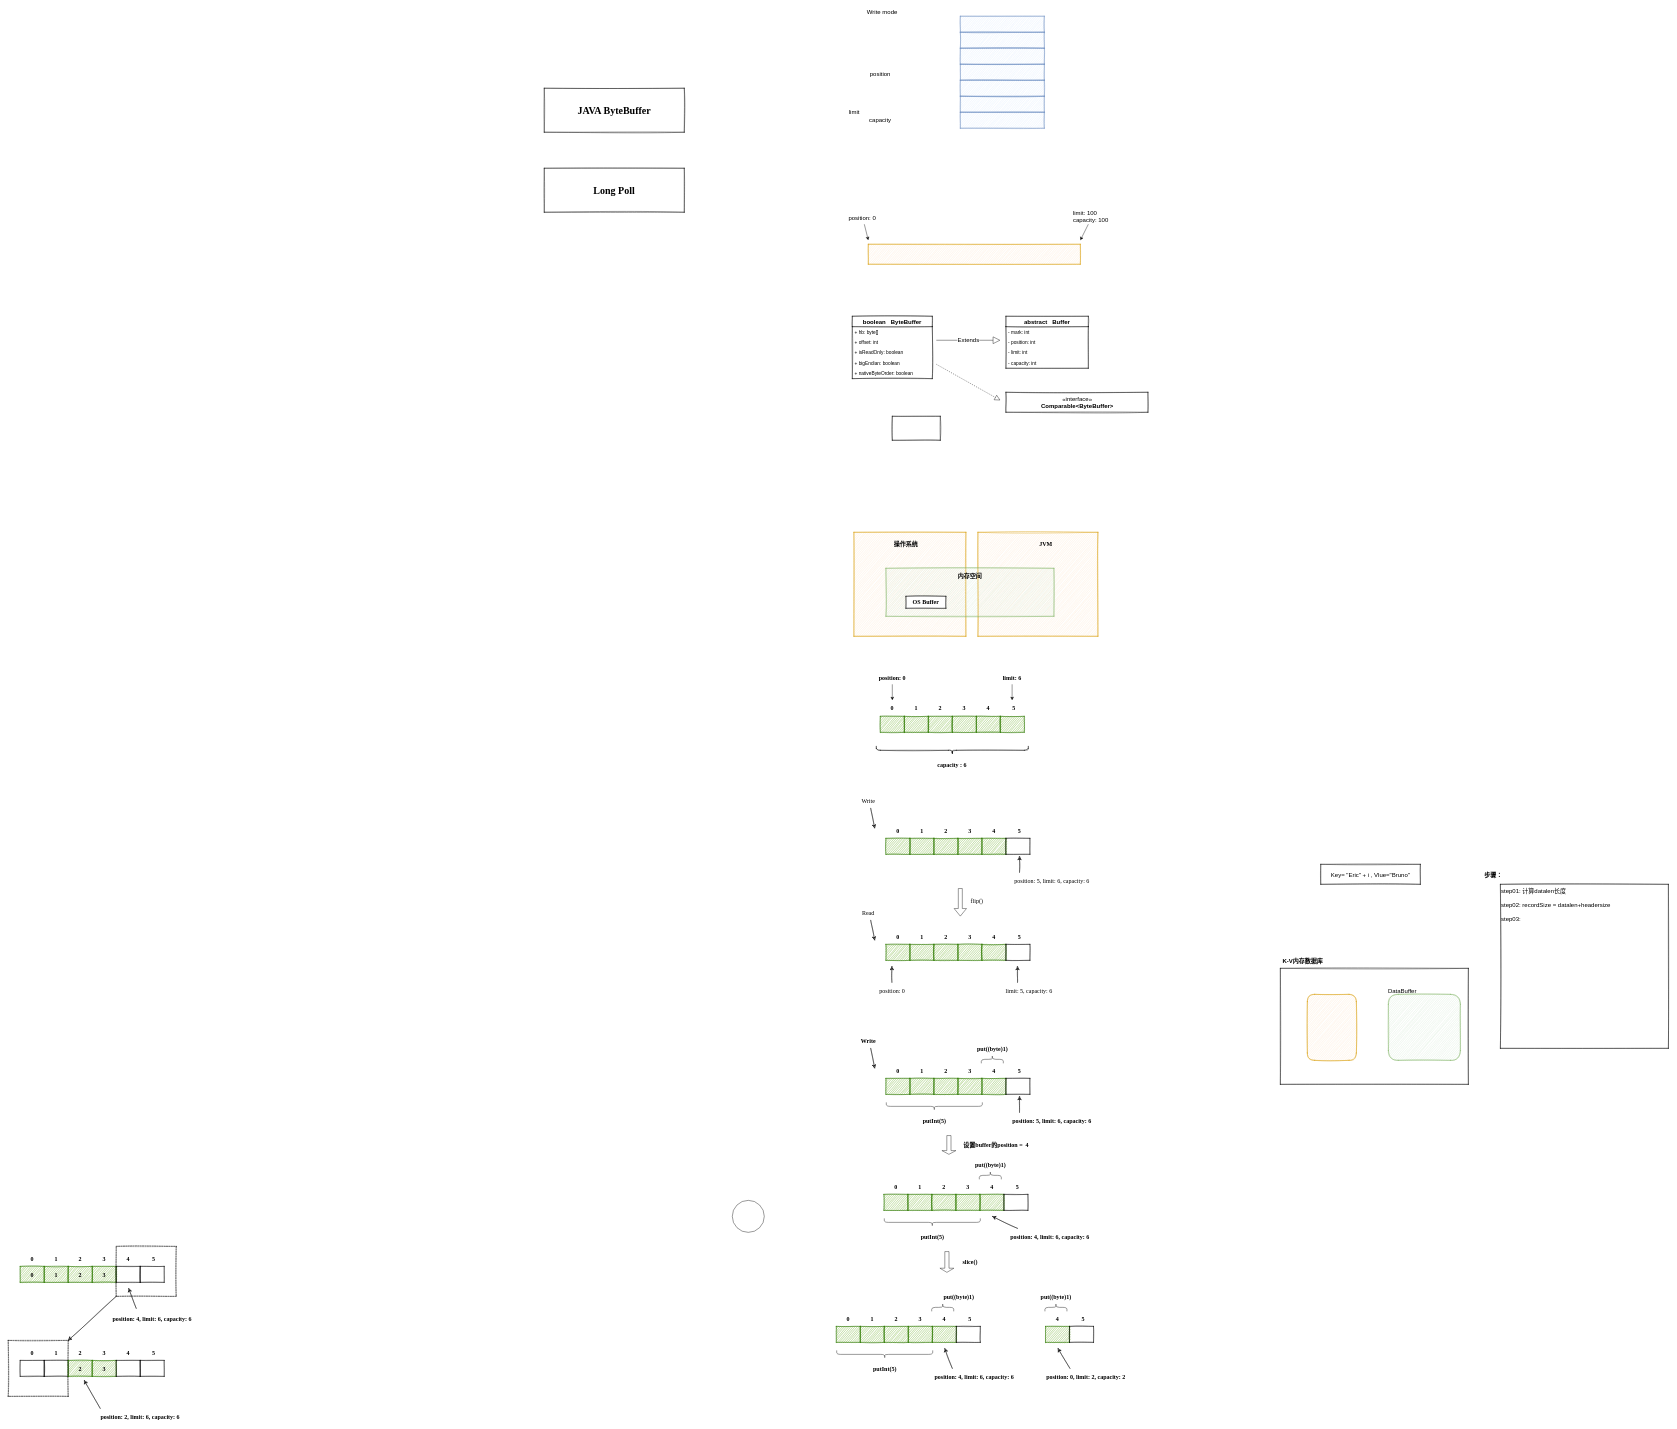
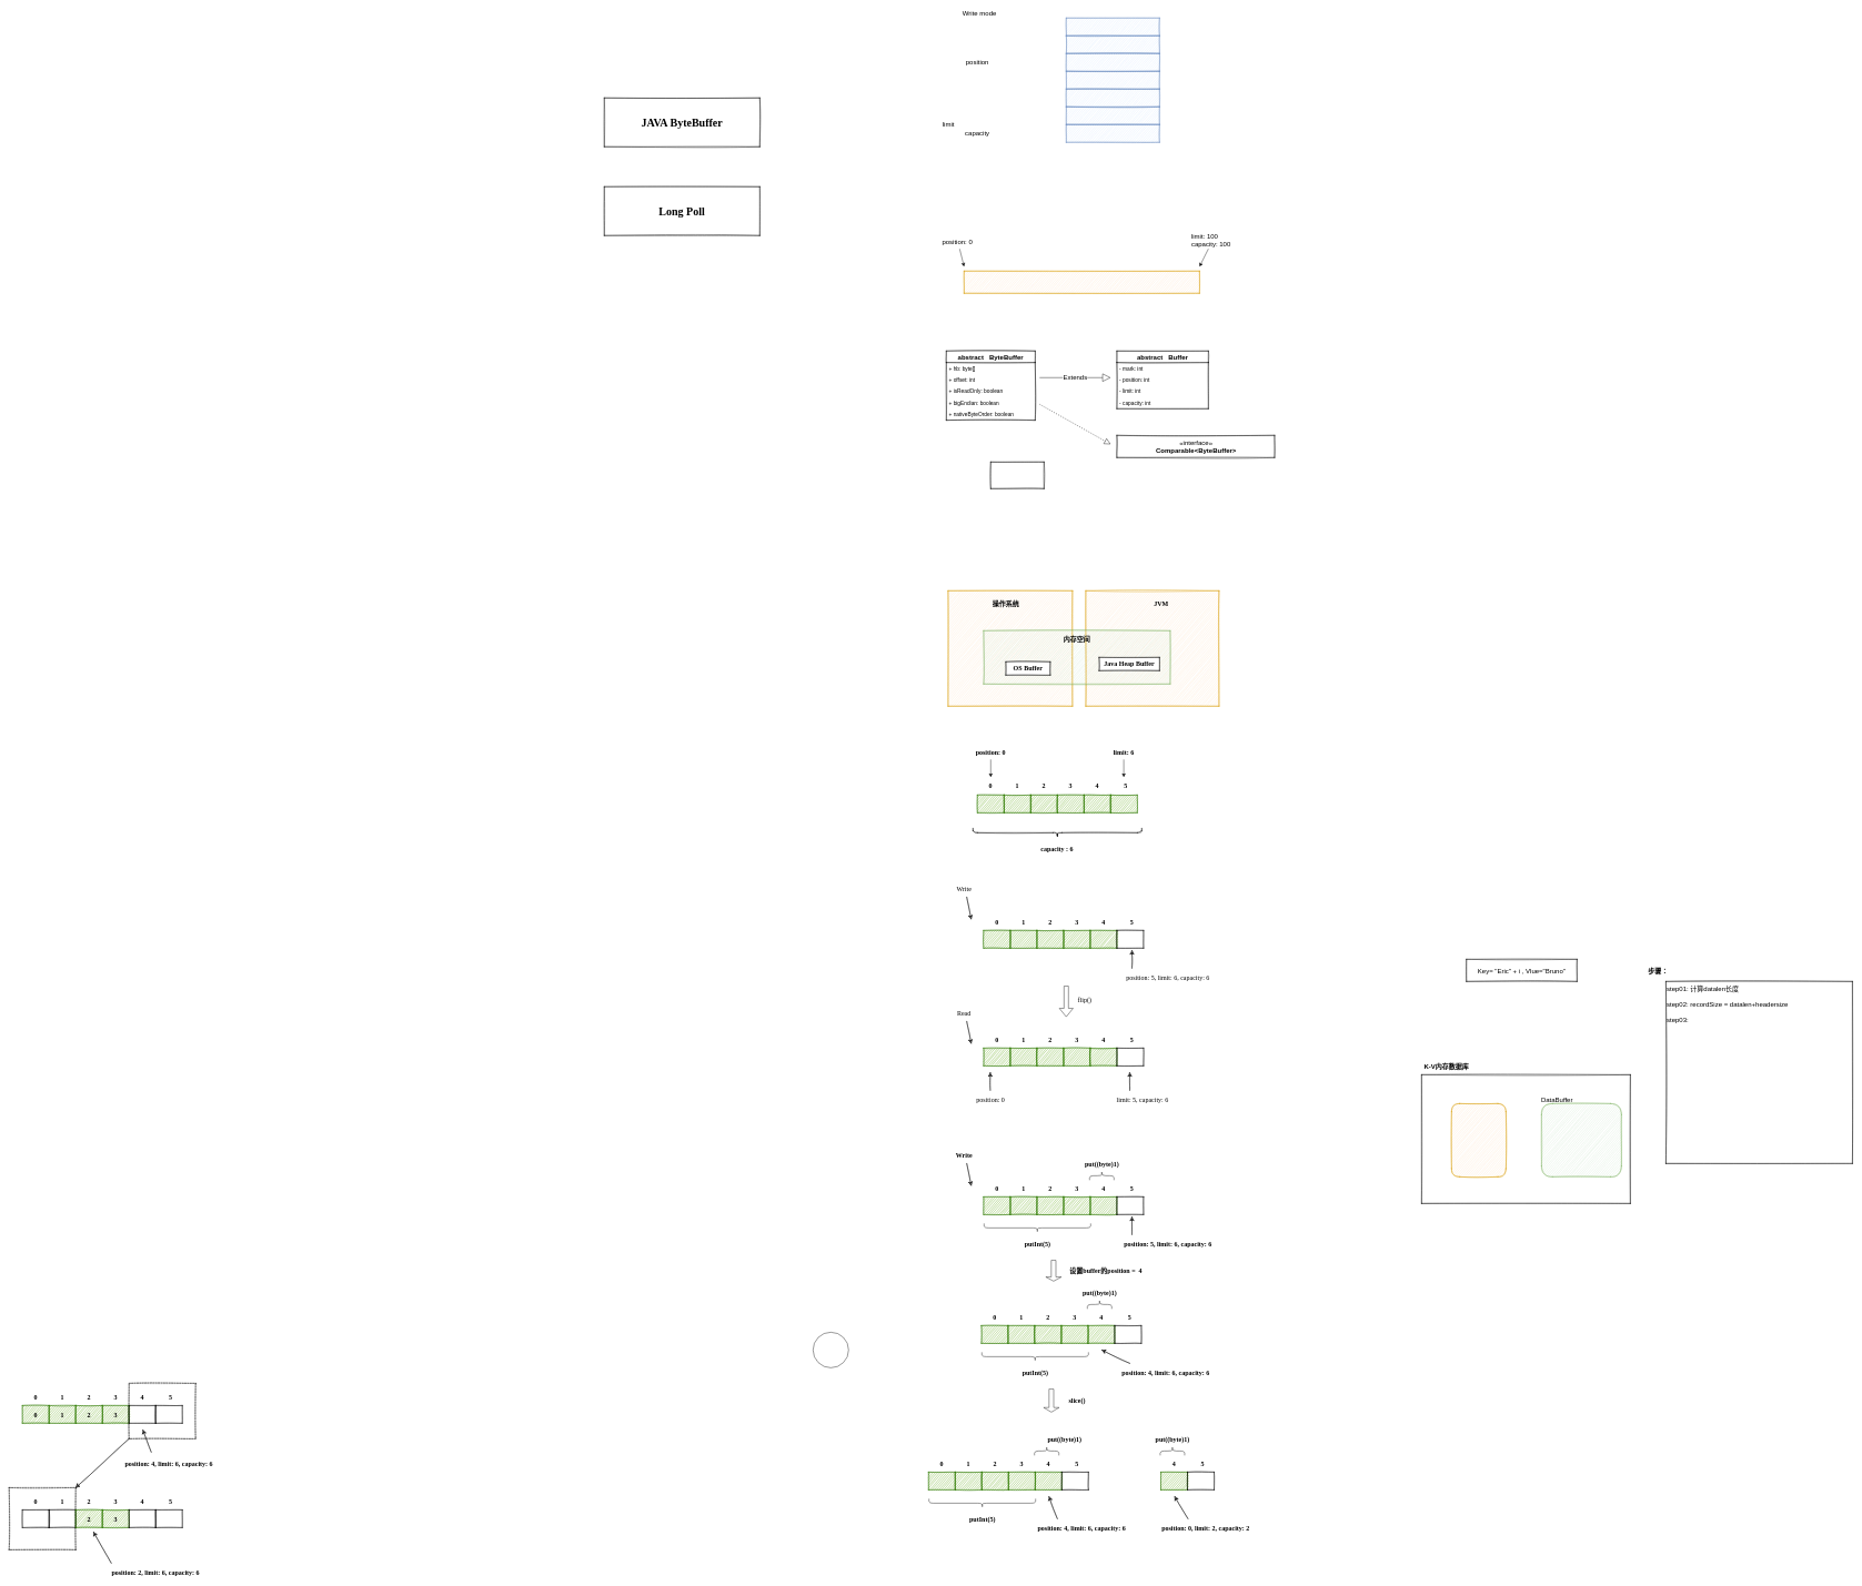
- <mxCell id="13" value="position" style="text;html=1;strokeColor=none;fillColor=none;align=center;verticalAlign=middle;whiteSpace=wrap;rounded=0;sketch=1;fontSize=15;" parent="1" vertex="1"><mxGeometry x="2180" y="175" width="40" height="20" as="geometry" /></mxCell>
+ <mxCell id="13" value="position" style="text;html=1;strokeColor=none;fillColor=none;align=center;verticalAlign=middle;whiteSpace=wrap;rounded=0;sketch=1;fontSize=15;" parent="1" vertex="1"><mxGeometry x="2180" y="130" width="40" height="20" as="geometry" /></mxCell>
- <mxCell id="16" value="boolean   ByteBuffer" style="swimlane;fontStyle=1;align=center;verticalAlign=top;childLayout=stackLayout;horizontal=1;startSize=26;horizontalStack=0;resizeParent=1;resizeParentMax=0;resizeLast=0;collapsible=1;marginBottom=0;sketch=1;fillColor=none;fontSize=15;" parent="1" vertex="1"><mxGeometry x="2130" y="790" width="200" height="156" as="geometry" /></mxCell>
+ <mxCell id="16" value="abstract   ByteBuffer" style="swimlane;fontStyle=1;align=center;verticalAlign=top;childLayout=stackLayout;horizontal=1;startSize=26;horizontalStack=0;resizeParent=1;resizeParentMax=0;resizeLast=0;collapsible=1;marginBottom=0;sketch=1;fillColor=none;fontSize=15;" parent="1" vertex="1"><mxGeometry x="2130" y="790" width="200" height="156" as="geometry" /></mxCell>
+ <mxCell id="42" value="Java Heap Buffer" style="rounded=0;whiteSpace=wrap;html=1;sketch=1;fillColor=#ffffff;fontFamily=Comic Sans MS;fontSize=15;fontStyle=1" parent="1" vertex="1"><mxGeometry x="2474" y="1480" width="136" height="30" as="geometry" /></mxCell>
